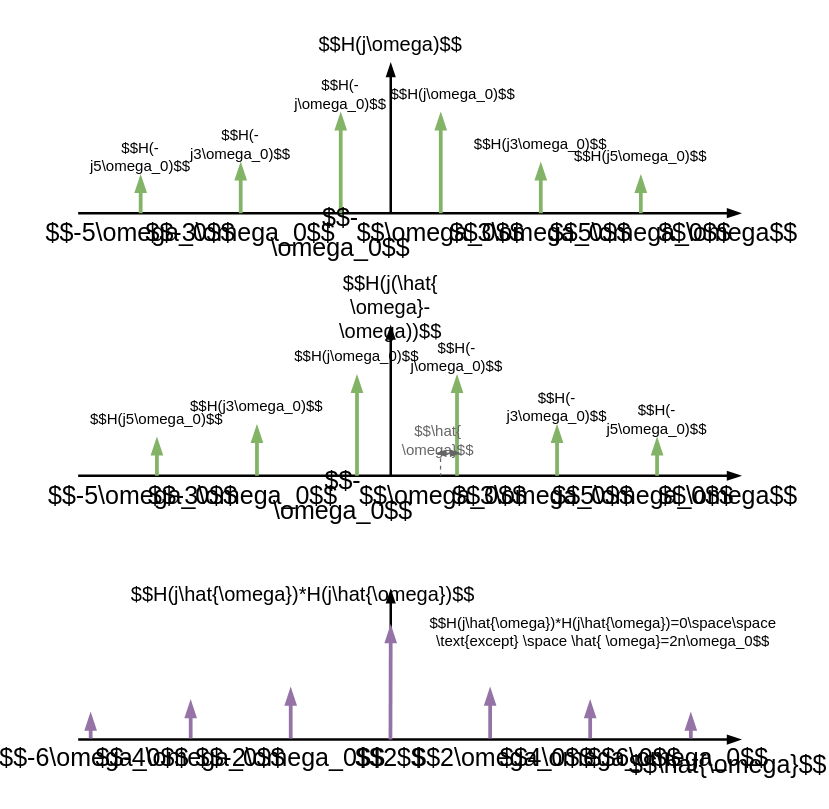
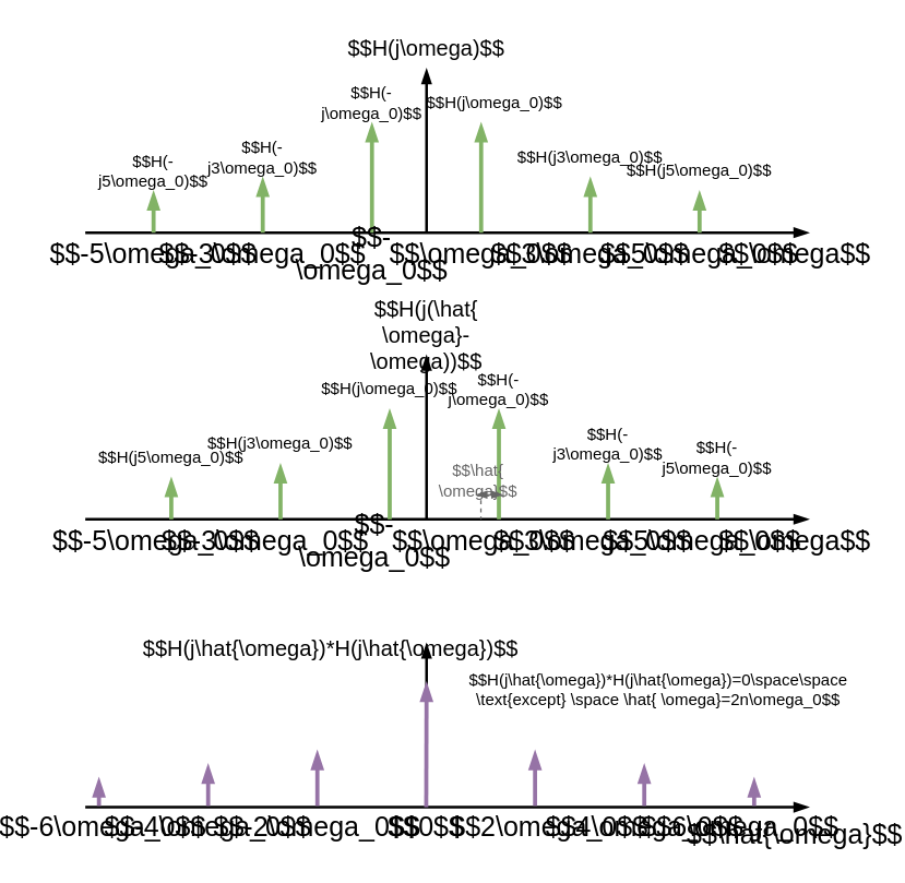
- <mxCell id="54" value="&lt;font style=&quot;font-size: 20px;&quot;&gt;$$2$$&lt;/font&gt;" style="text;html=1;align=center;verticalAlign=middle;whiteSpace=wrap;rounded=0;" parent="1" vertex="1"><mxGeometry x="257" y="590" width="60" height="30" as="geometry" /></mxCell>
+ <mxCell id="54" value="&lt;font style=&quot;font-size: 20px;&quot;&gt;$$0$$&lt;/font&gt;" style="text;html=1;align=center;verticalAlign=middle;whiteSpace=wrap;rounded=0;" parent="1" vertex="1"><mxGeometry x="257" y="590" width="60" height="30" as="geometry" /></mxCell>
